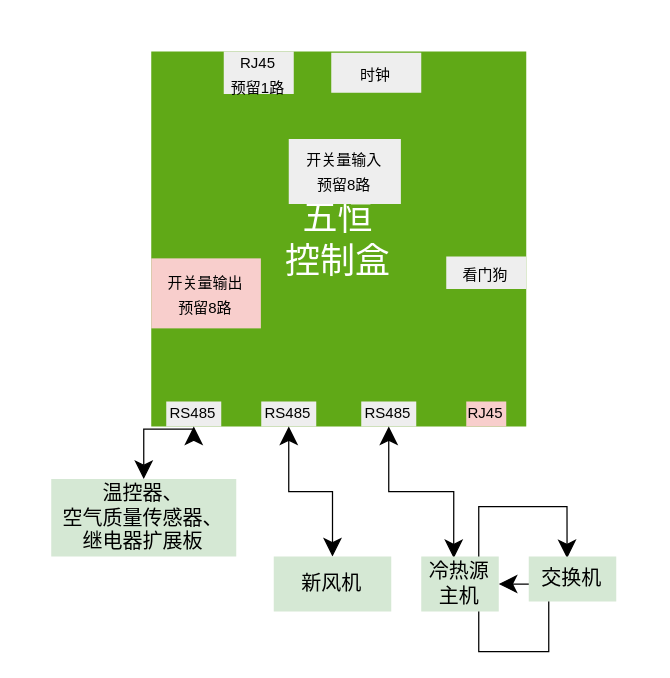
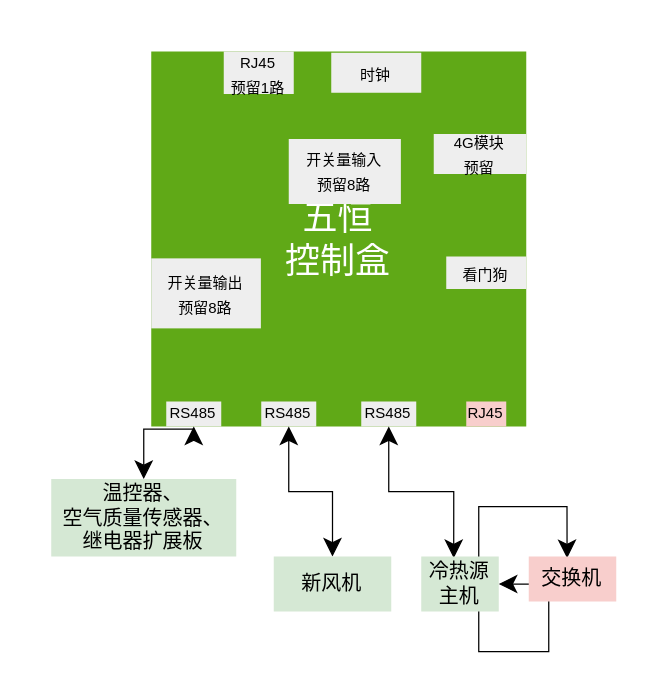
+ <mxCell id="13" value="&lt;div&gt;&lt;font style=&quot;font-size: 6px&quot;&gt;4G模块&lt;/font&gt;&lt;/div&gt;&lt;div&gt;&lt;font style=&quot;font-size: 6px&quot;&gt;预留&lt;/font&gt;&lt;/div&gt;" style="rounded=0;whiteSpace=wrap;html=1;strokeWidth=0.1;fontSize=8;fillColor=#eeeeee;strokeColor=none;" parent="1" vertex="1"><mxGeometry x="173" y="53" width="37" height="16" as="geometry" /></mxCell>
- <mxCell id="7" value="&lt;div style=&quot;font-size: 8px&quot;&gt;&lt;font style=&quot;font-size: 6px&quot;&gt;开关量输出&lt;/font&gt;&lt;/div&gt;&lt;div style=&quot;font-size: 8px&quot;&gt;&lt;font style=&quot;font-size: 6px&quot;&gt;预留8路&lt;br style=&quot;font-size: 8px&quot;&gt;&lt;/font&gt;&lt;/div&gt;" style="rounded=0;whiteSpace=wrap;html=1;strokeWidth=0.1;fontSize=8;fillColor=#f8cecc;strokeColor=none;" parent="1" vertex="1"><mxGeometry x="60" y="102.75" width="43.85" height="28" as="geometry" /></mxCell>
+ <mxCell id="7" value="&lt;div style=&quot;font-size: 8px&quot;&gt;&lt;font style=&quot;font-size: 6px&quot;&gt;开关量输出&lt;/font&gt;&lt;/div&gt;&lt;div style=&quot;font-size: 8px&quot;&gt;&lt;font style=&quot;font-size: 6px&quot;&gt;预留8路&lt;br style=&quot;font-size: 8px&quot;&gt;&lt;/font&gt;&lt;/div&gt;" style="rounded=0;whiteSpace=wrap;html=1;strokeWidth=0.1;fontSize=8;fillColor=#eeeeee;strokeColor=none;" parent="1" vertex="1"><mxGeometry x="60" y="102.75" width="43.85" height="28" as="geometry" /></mxCell>
- <mxCell id="11" value="交换机" style="rounded=0;whiteSpace=wrap;html=1;strokeWidth=0.1;fontSize=8;fillColor=#d5e8d4;strokeColor=none;" parent="1" vertex="1"><mxGeometry x="211" y="222" width="35" height="18" as="geometry" /></mxCell>
+ <mxCell id="11" value="交换机" style="rounded=0;whiteSpace=wrap;html=1;strokeWidth=0.1;fontSize=8;fillColor=#f8cecc;strokeColor=none;" parent="1" vertex="1"><mxGeometry x="211" y="222" width="35" height="18" as="geometry" /></mxCell>
